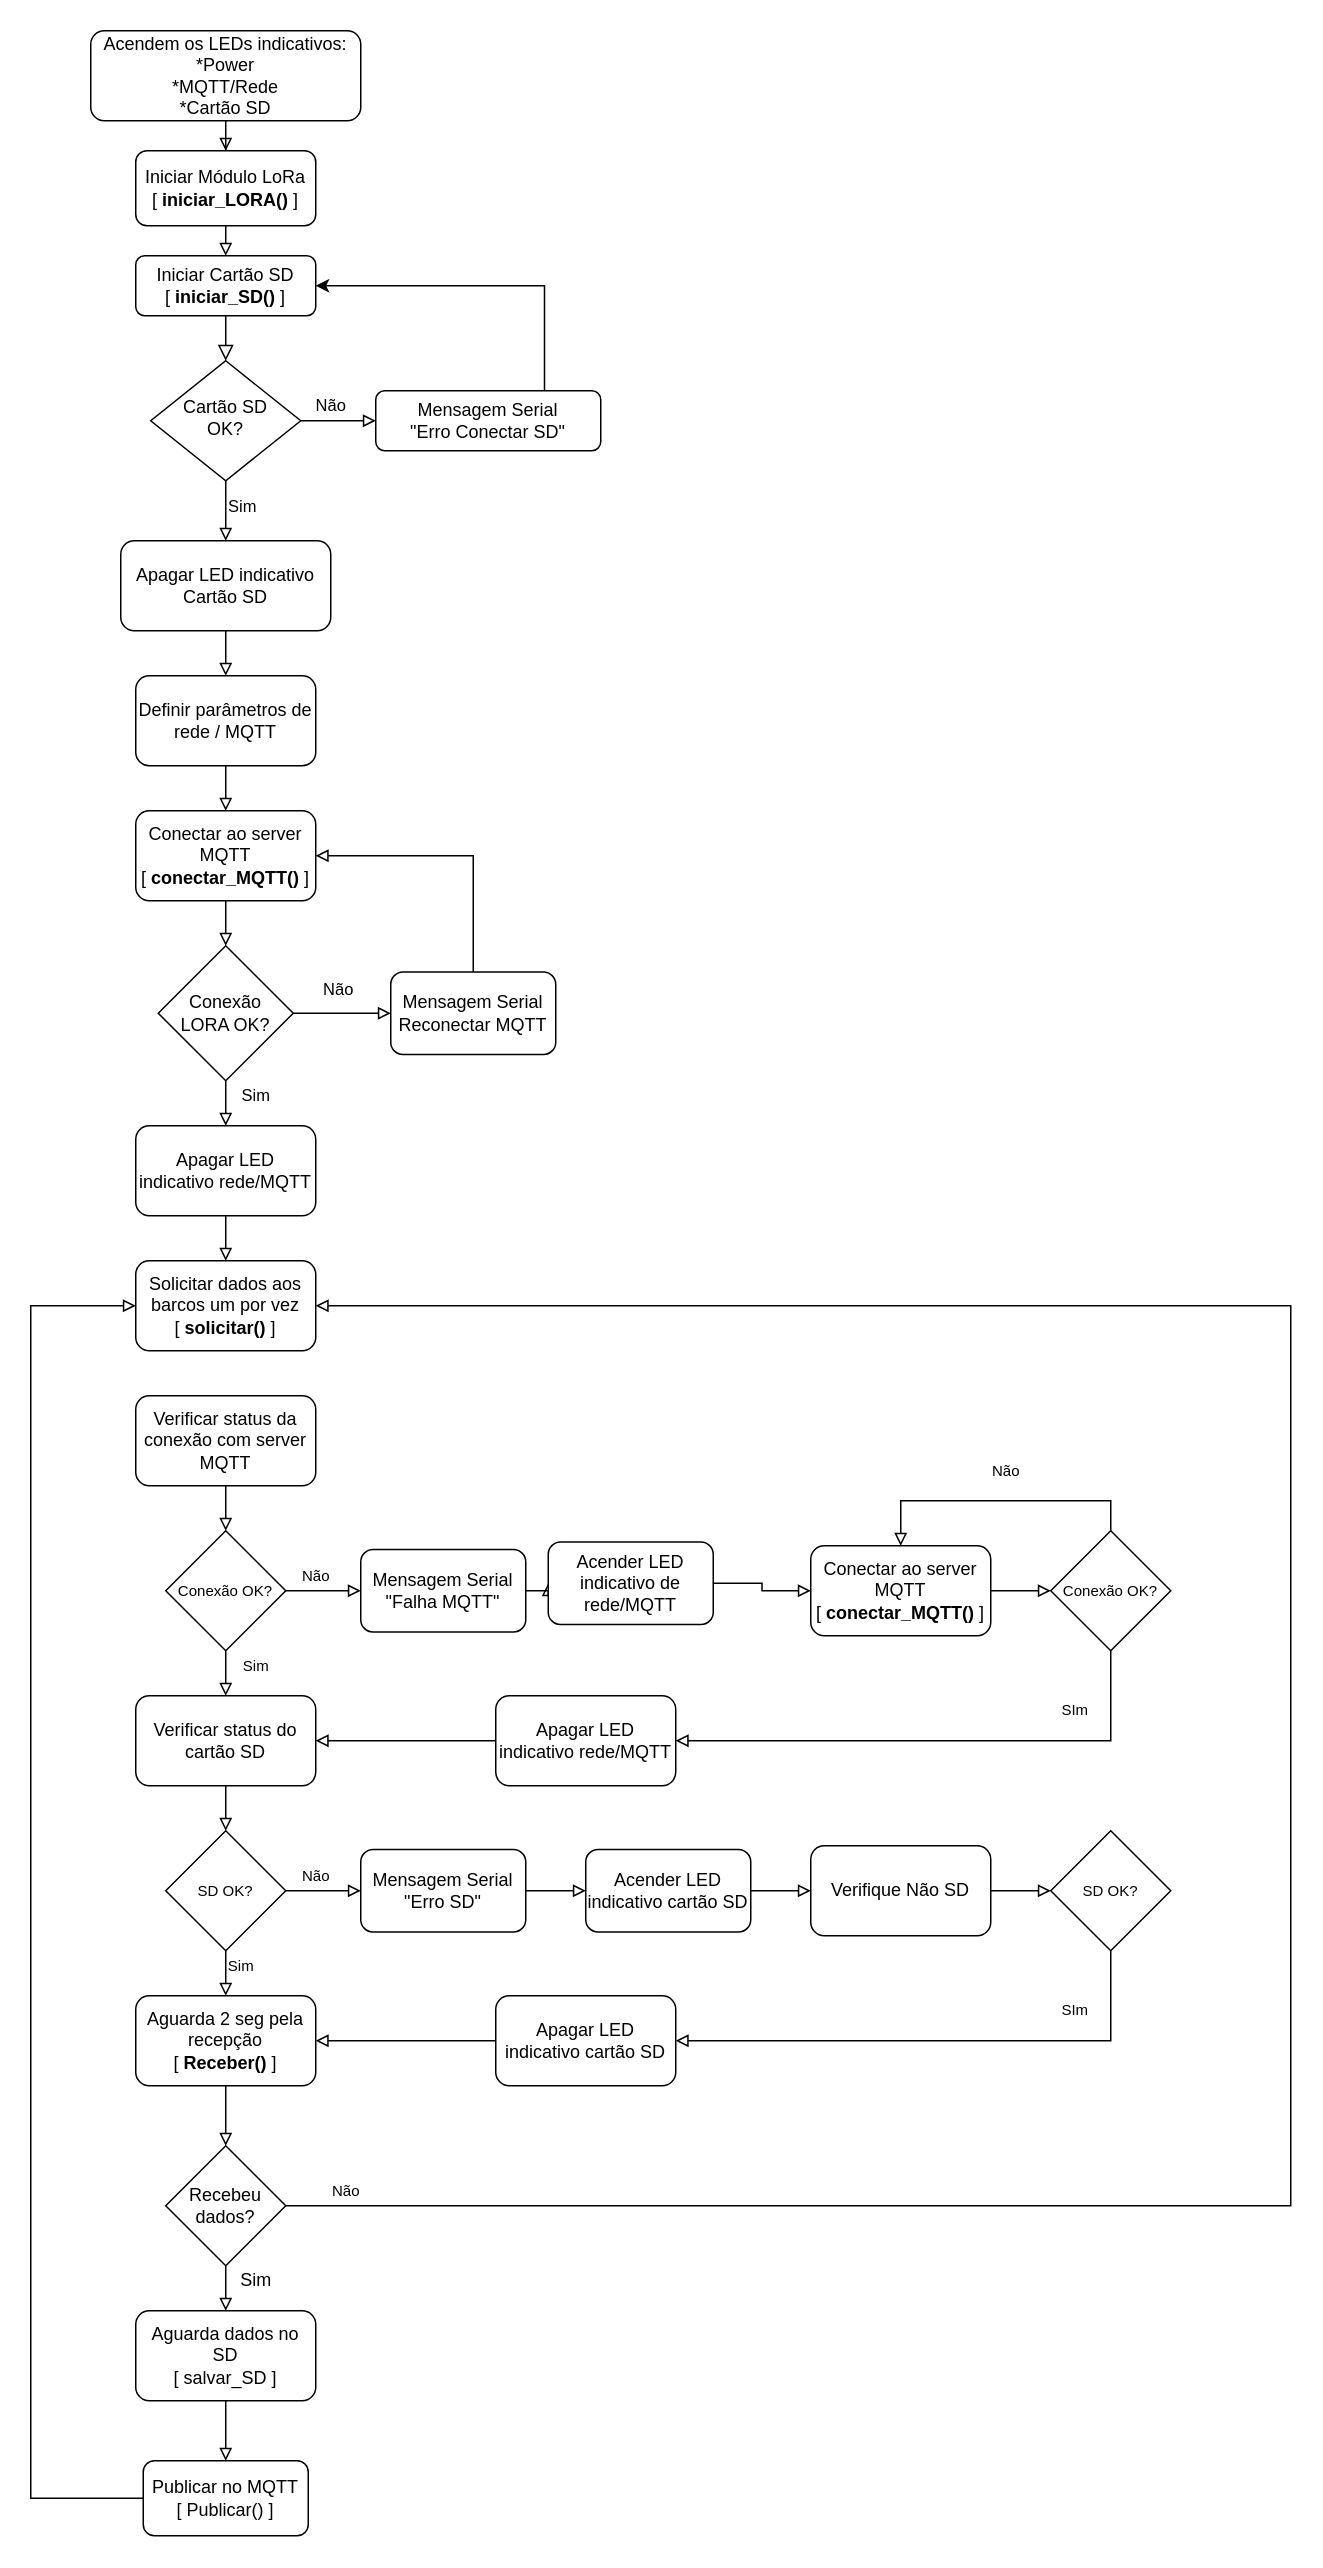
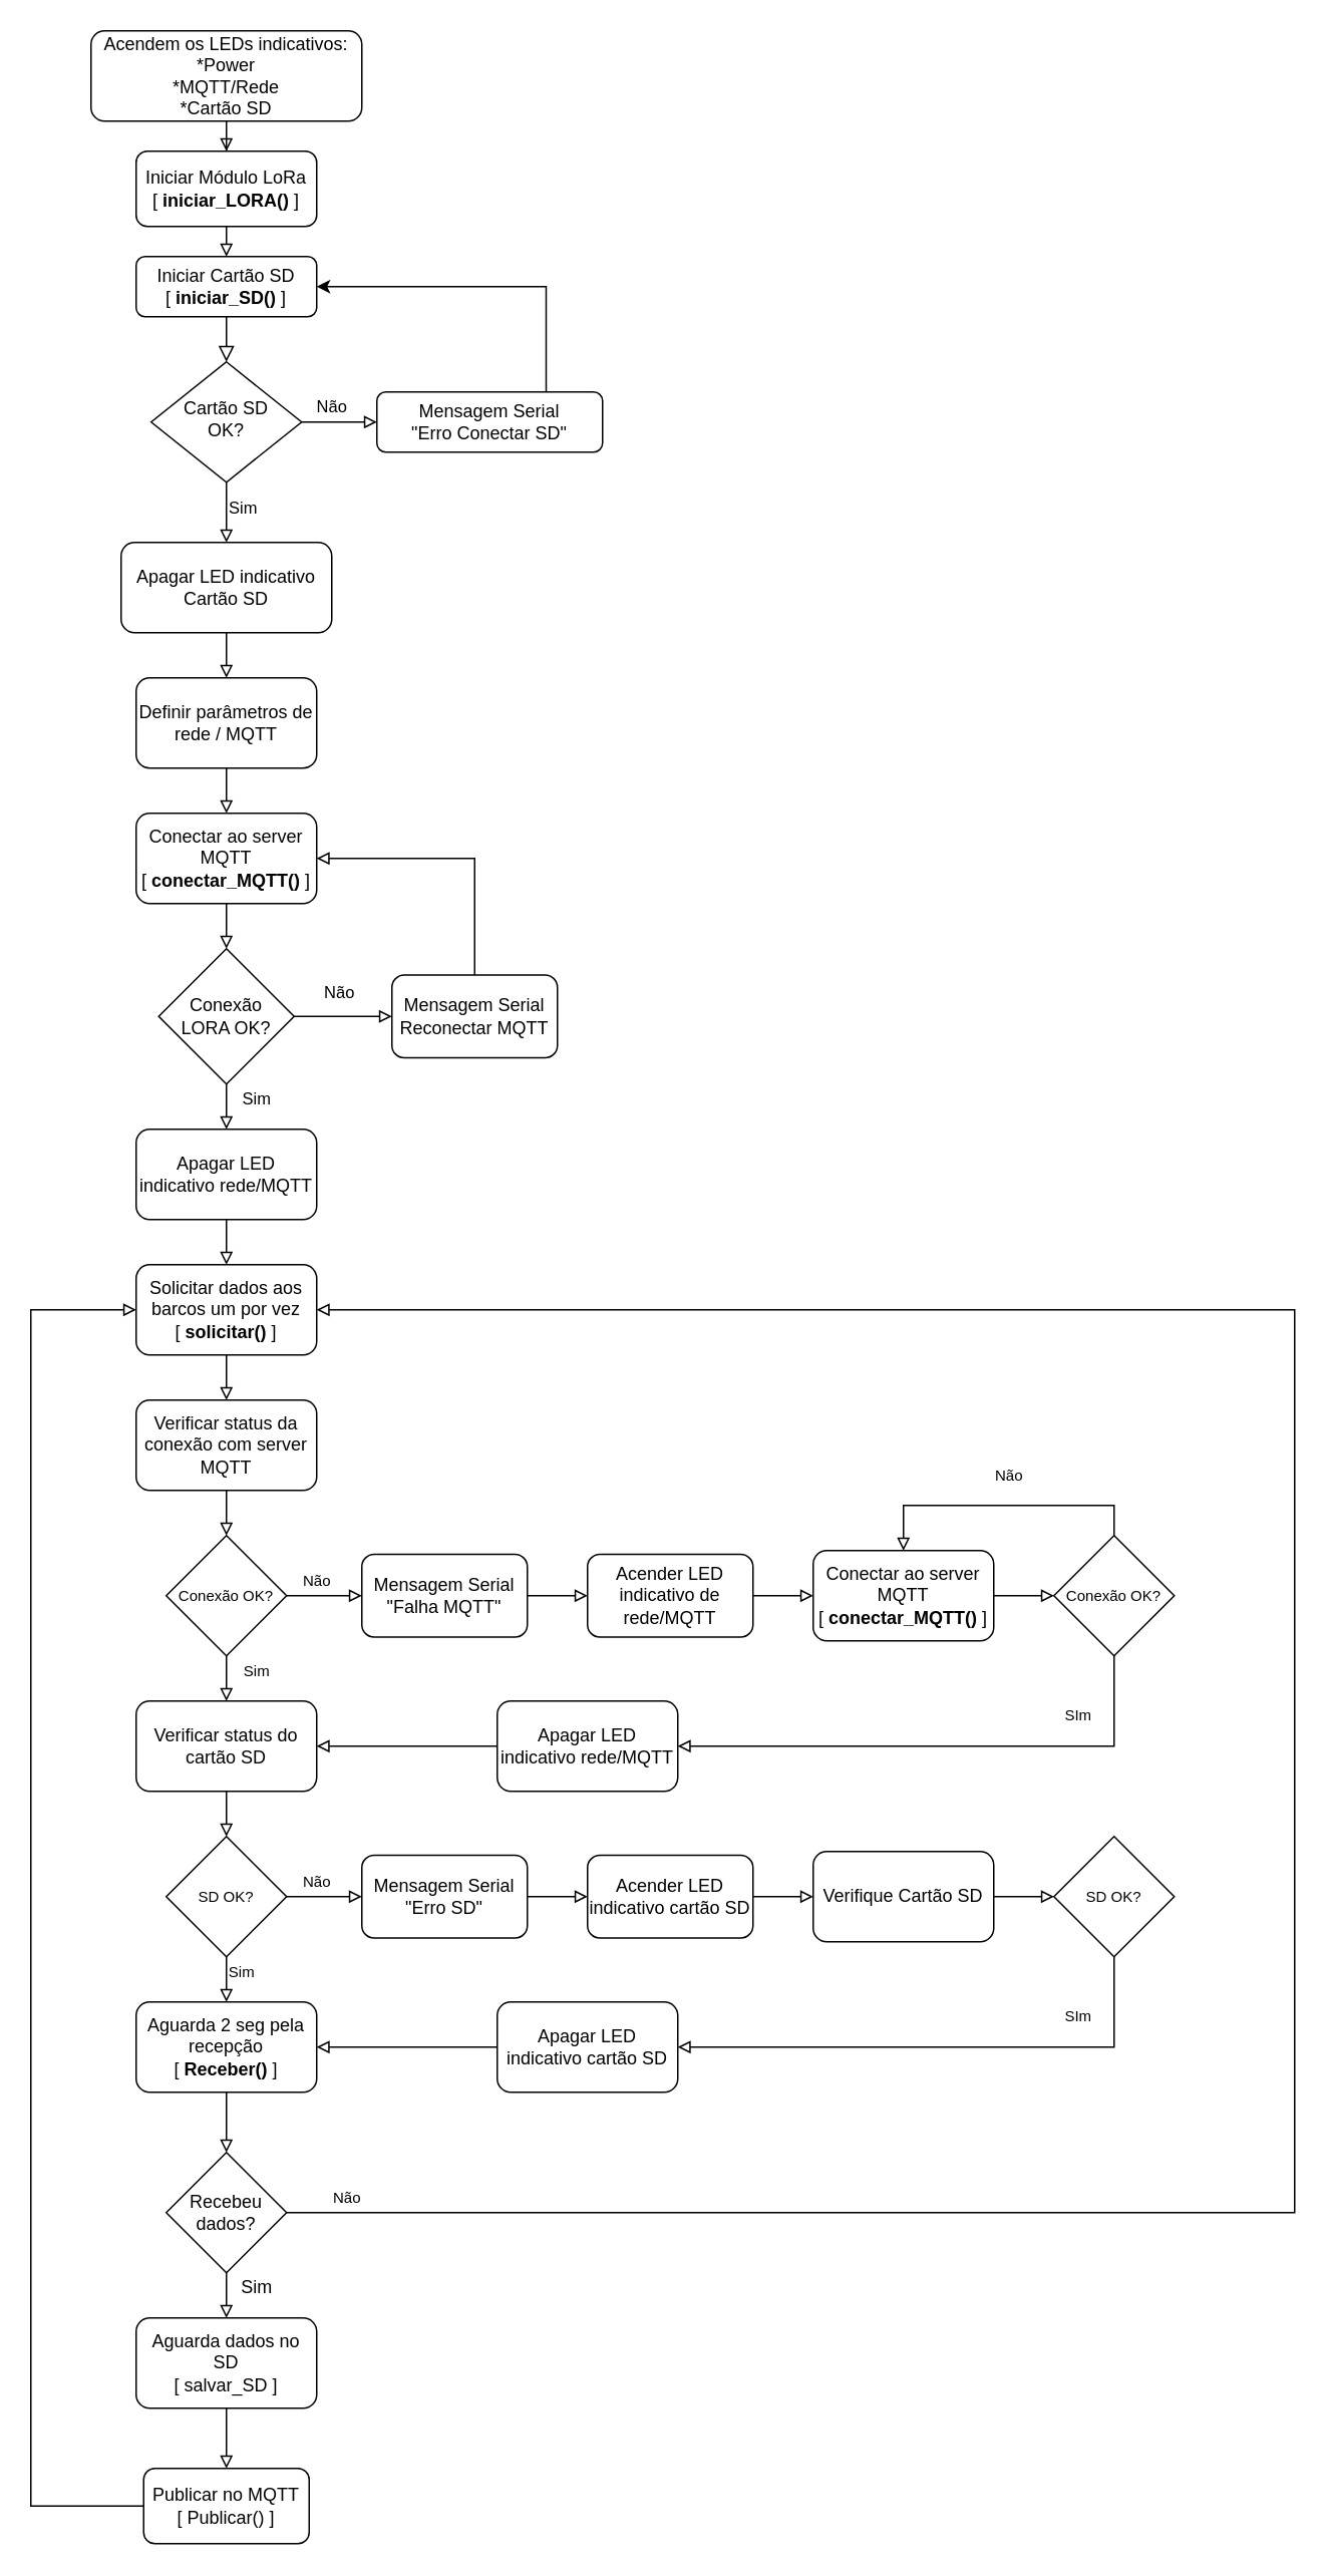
+ <mxCell id="25" style="edgeStyle=orthogonalEdgeStyle;rounded=0;orthogonalLoop=1;jettySize=auto;html=1;exitX=0.5;exitY=1;exitDx=0;exitDy=0;entryX=0.5;entryY=0;entryDx=0;entryDy=0;endArrow=block;endFill=0;fontSize=10;" parent="1" source="26" target="35" edge="1"><mxGeometry relative="1" as="geometry" /></mxCell>
- <mxCell id="44" value="Acender LED indicativo de rede/MQTT" style="rounded=1;whiteSpace=wrap;html=1;" parent="1" vertex="1"><mxGeometry x="365" y="1027.5" width="110" height="55" as="geometry" /></mxCell>
+ <mxCell id="44" value="Acender LED indicativo de rede/MQTT" style="rounded=1;whiteSpace=wrap;html=1;" parent="1" vertex="1"><mxGeometry x="390" y="1032.5" width="110" height="55" as="geometry" /></mxCell>
- <mxCell id="58" value="Verifique Não SD" style="rounded=1;whiteSpace=wrap;html=1;" parent="1" vertex="1"><mxGeometry x="540" y="1230" width="120" height="60" as="geometry" /></mxCell>
+ <mxCell id="58" value="Verifique Cartão SD" style="rounded=1;whiteSpace=wrap;html=1;" parent="1" vertex="1"><mxGeometry x="540" y="1230" width="120" height="60" as="geometry" /></mxCell>
